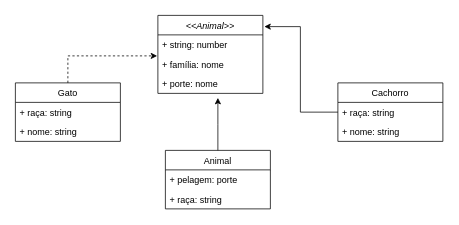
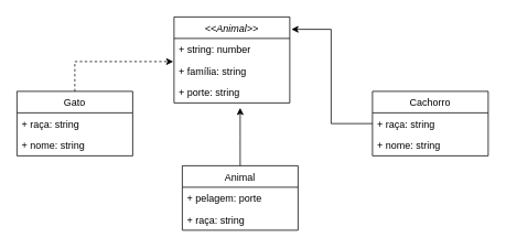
- <mxCell id="4" value="+ família: nome" style="text;strokeColor=none;fillColor=none;align=left;verticalAlign=top;spacingLeft=4;spacingRight=4;overflow=hidden;rotatable=0;points=[[0,0.5],[1,0.5]];portConstraint=eastwest;" vertex="1" parent="2"><mxGeometry y="52" width="140" height="26" as="geometry" /></mxCell>
+ <mxCell id="4" value="+ família: string" style="text;strokeColor=none;fillColor=none;align=left;verticalAlign=top;spacingLeft=4;spacingRight=4;overflow=hidden;rotatable=0;points=[[0,0.5],[1,0.5]];portConstraint=eastwest;" vertex="1" parent="2"><mxGeometry y="52" width="140" height="26" as="geometry" /></mxCell>
- <mxCell id="5" value="+ porte: nome" style="text;strokeColor=none;fillColor=none;align=left;verticalAlign=top;spacingLeft=4;spacingRight=4;overflow=hidden;rotatable=0;points=[[0,0.5],[1,0.5]];portConstraint=eastwest;" vertex="1" parent="2"><mxGeometry y="78" width="140" height="26" as="geometry" /></mxCell>
+ <mxCell id="5" value="+ porte: string" style="text;strokeColor=none;fillColor=none;align=left;verticalAlign=top;spacingLeft=4;spacingRight=4;overflow=hidden;rotatable=0;points=[[0,0.5],[1,0.5]];portConstraint=eastwest;" vertex="1" parent="2"><mxGeometry y="78" width="140" height="26" as="geometry" /></mxCell>
